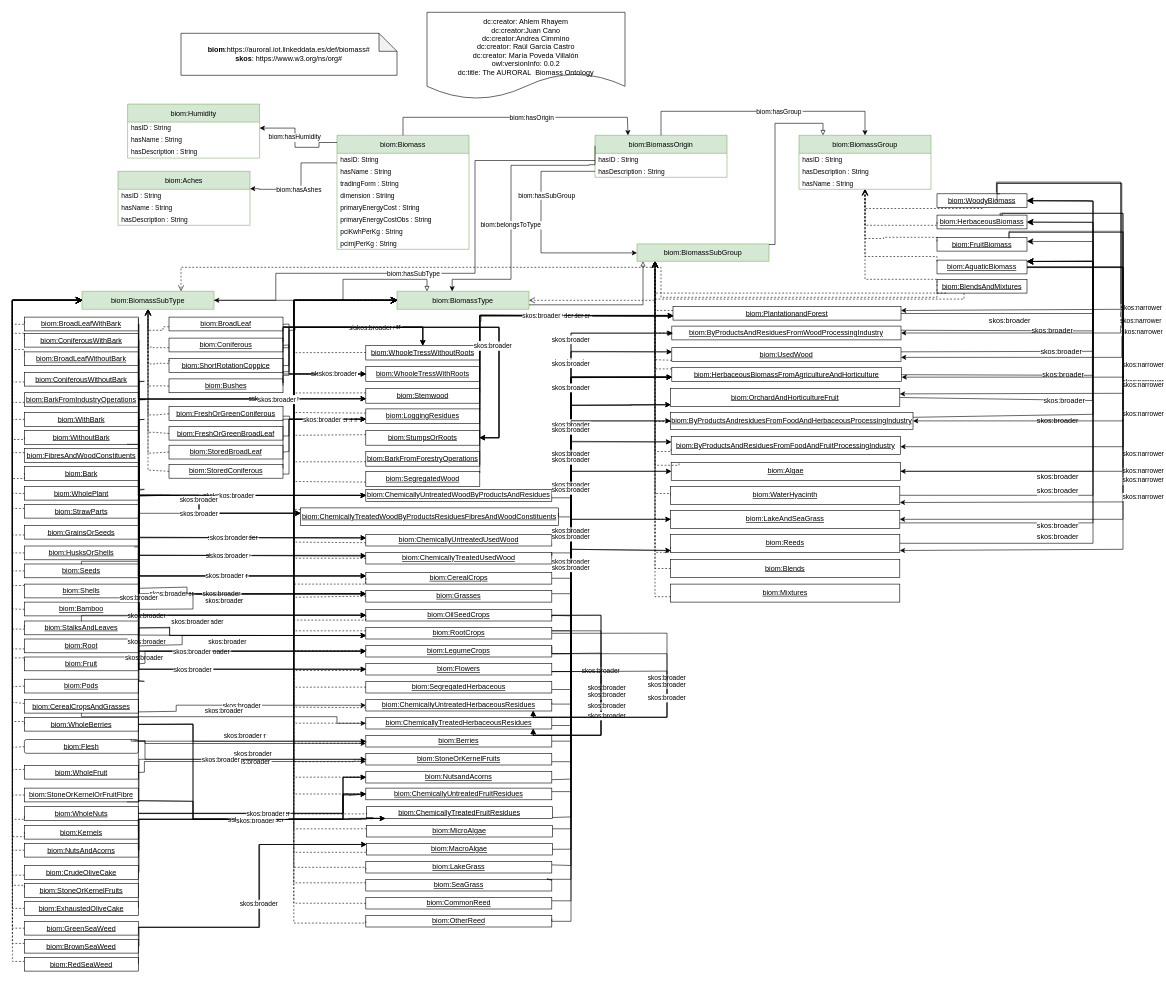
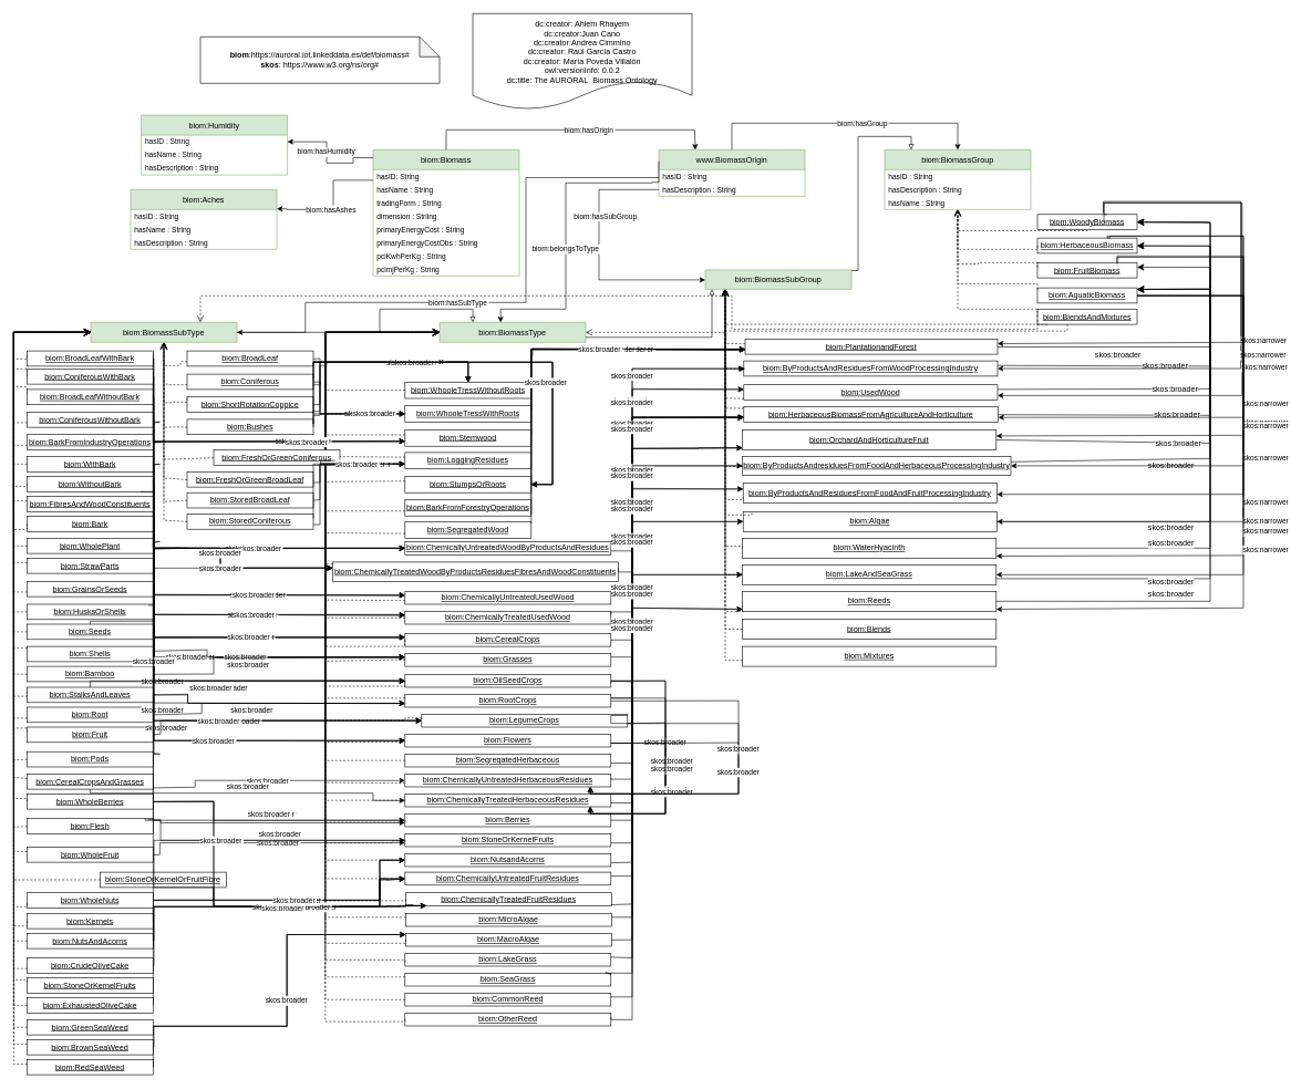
- <mxCell id="11" value="biom:BiomassOrigin" style="swimlane;fontStyle=0;childLayout=stackLayout;horizontal=1;startSize=30;horizontalStack=0;resizeParent=1;resizeParentMax=0;resizeLast=0;collapsible=1;marginBottom=0;fillColor=#d5e8d4;strokeColor=#82b366;" parent="1" vertex="1"><mxGeometry x="991" y="225" width="220" height="70" as="geometry"><mxRectangle x="536" y="365" width="80" height="30" as="alternateBounds" /></mxGeometry></mxCell>
+ <mxCell id="11" value="www:BiomassOrigin" style="swimlane;fontStyle=0;childLayout=stackLayout;horizontal=1;startSize=30;horizontalStack=0;resizeParent=1;resizeParentMax=0;resizeLast=0;collapsible=1;marginBottom=0;fillColor=#d5e8d4;strokeColor=#82b366;" parent="1" vertex="1"><mxGeometry x="991" y="225" width="220" height="70" as="geometry"><mxRectangle x="536" y="365" width="80" height="30" as="alternateBounds" /></mxGeometry></mxCell>
- <mxCell id="289" value="&lt;u&gt;biom:FreshOrGreenConiferous&lt;/u&gt;" style="rounded=0;whiteSpace=wrap;html=1;snapToPoint=1;points=[[0.1,0],[0.2,0],[0.3,0],[0.4,0],[0.5,0],[0.6,0],[0.7,0],[0.8,0],[0.9,0],[0,0.1],[0,0.3],[0,0.5],[0,0.7],[0,0.9],[0.1,1],[0.2,1],[0.3,1],[0.4,1],[0.5,1],[0.6,1],[0.7,1],[0.8,1],[0.9,1],[1,0.1],[1,0.3],[1,0.5],[1,0.7],[1,0.9]];" parent="1" vertex="1"><mxGeometry x="281" y="677" width="190" height="23" as="geometry" /></mxCell>
+ <mxCell id="289" value="&lt;u&gt;biom:FreshOrGreenConiferous&lt;/u&gt;" style="rounded=0;whiteSpace=wrap;html=1;snapToPoint=1;points=[[0.1,0],[0.2,0],[0.3,0],[0.4,0],[0.5,0],[0.6,0],[0.7,0],[0.8,0],[0.9,0],[0,0.1],[0,0.3],[0,0.5],[0,0.7],[0,0.9],[0.1,1],[0.2,1],[0.3,1],[0.4,1],[0.5,1],[0.6,1],[0.7,1],[0.8,1],[0.9,1],[1,0.1],[1,0.3],[1,0.5],[1,0.7],[1,0.9]];" parent="1" vertex="1"><mxGeometry x="321" y="677" width="190" height="23" as="geometry" /></mxCell>
- <mxCell id="105" value="&lt;u&gt;biom:LegumeCrops&lt;/u&gt;" style="rounded=0;whiteSpace=wrap;html=1;snapToPoint=1;points=[[0.1,0],[0.2,0],[0.3,0],[0.4,0],[0.5,0],[0.6,0],[0.7,0],[0.8,0],[0.9,0],[0,0.1],[0,0.3],[0,0.5],[0,0.7],[0,0.9],[0.1,1],[0.2,1],[0.3,1],[0.4,1],[0.5,1],[0.6,1],[0.7,1],[0.8,1],[0.9,1],[1,0.1],[1,0.3],[1,0.5],[1,0.7],[1,0.9]];" parent="1" vertex="1"><mxGeometry x="609" y="1075" width="310" height="19.5" as="geometry" /></mxCell>
+ <mxCell id="105" value="&lt;u&gt;biom:LegumeCrops&lt;/u&gt;" style="rounded=0;whiteSpace=wrap;html=1;snapToPoint=1;points=[[0.1,0],[0.2,0],[0.3,0],[0.4,0],[0.5,0],[0.6,0],[0.7,0],[0.8,0],[0.9,0],[0,0.1],[0,0.3],[0,0.5],[0,0.7],[0,0.9],[0.1,1],[0.2,1],[0.3,1],[0.4,1],[0.5,1],[0.6,1],[0.7,1],[0.8,1],[0.9,1],[1,0.1],[1,0.3],[1,0.5],[1,0.7],[1,0.9]];" parent="1" vertex="1"><mxGeometry x="634" y="1075" width="310" height="19.5" as="geometry" /></mxCell>
- <mxCell id="177" value="&lt;u&gt;biom:Flesh&lt;/u&gt;" style="whiteSpace=wrap;html=1;snapToPoint=1;points=[[0.1,0],[0.2,0],[0.3,0],[0.4,0],[0.5,0],[0.6,0],[0.7,0],[0.8,0],[0.9,0],[0,0.1],[0,0.3],[0,0.5],[0,0.7],[0,0.9],[0.1,1],[0.2,1],[0.3,1],[0.4,1],[0.5,1],[0.6,1],[0.7,1],[0.8,1],[0.9,1],[1,0.1],[1,0.3],[1,0.5],[1,0.7],[1,0.9]];rounded=1;" parent="1" vertex="1"><mxGeometry x="40" y="1232" width="190" height="23" as="geometry" /></mxCell>
+ <mxCell id="177" value="&lt;u&gt;biom:Flesh&lt;/u&gt;" style="rounded=0;whiteSpace=wrap;html=1;snapToPoint=1;points=[[0.1,0],[0.2,0],[0.3,0],[0.4,0],[0.5,0],[0.6,0],[0.7,0],[0.8,0],[0.9,0],[0,0.1],[0,0.3],[0,0.5],[0,0.7],[0,0.9],[0.1,1],[0.2,1],[0.3,1],[0.4,1],[0.5,1],[0.6,1],[0.7,1],[0.8,1],[0.9,1],[1,0.1],[1,0.3],[1,0.5],[1,0.7],[1,0.9]];" parent="1" vertex="1"><mxGeometry x="40" y="1232" width="190" height="23" as="geometry" /></mxCell>
- <mxCell id="179" value="&lt;u&gt;biom:StoneOrKernelOrFruitFibre&lt;/u&gt;" style="rounded=0;whiteSpace=wrap;html=1;snapToPoint=1;points=[[0.1,0],[0.2,0],[0.3,0],[0.4,0],[0.5,0],[0.6,0],[0.7,0],[0.8,0],[0.9,0],[0,0.1],[0,0.3],[0,0.5],[0,0.7],[0,0.9],[0.1,1],[0.2,1],[0.3,1],[0.4,1],[0.5,1],[0.6,1],[0.7,1],[0.8,1],[0.9,1],[1,0.1],[1,0.3],[1,0.5],[1,0.7],[1,0.9]];" parent="1" vertex="1"><mxGeometry x="40" y="1313" width="190" height="23" as="geometry" /></mxCell>
+ <mxCell id="179" value="&lt;u&gt;biom:StoneOrKernelOrFruitFibre&lt;/u&gt;" style="rounded=0;whiteSpace=wrap;html=1;snapToPoint=1;points=[[0.1,0],[0.2,0],[0.3,0],[0.4,0],[0.5,0],[0.6,0],[0.7,0],[0.8,0],[0.9,0],[0,0.1],[0,0.3],[0,0.5],[0,0.7],[0,0.9],[0.1,1],[0.2,1],[0.3,1],[0.4,1],[0.5,1],[0.6,1],[0.7,1],[0.8,1],[0.9,1],[1,0.1],[1,0.3],[1,0.5],[1,0.7],[1,0.9]];" parent="1" vertex="1"><mxGeometry x="150" y="1313" width="190" height="23" as="geometry" /></mxCell>
